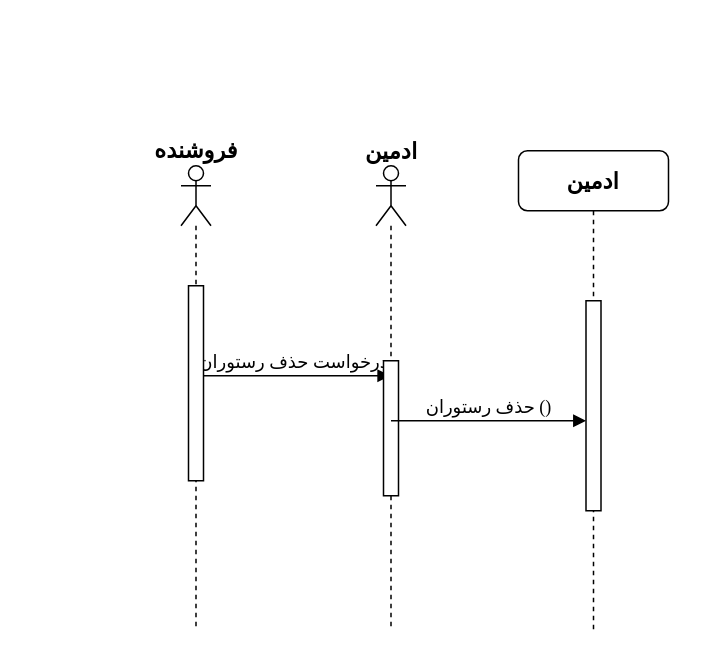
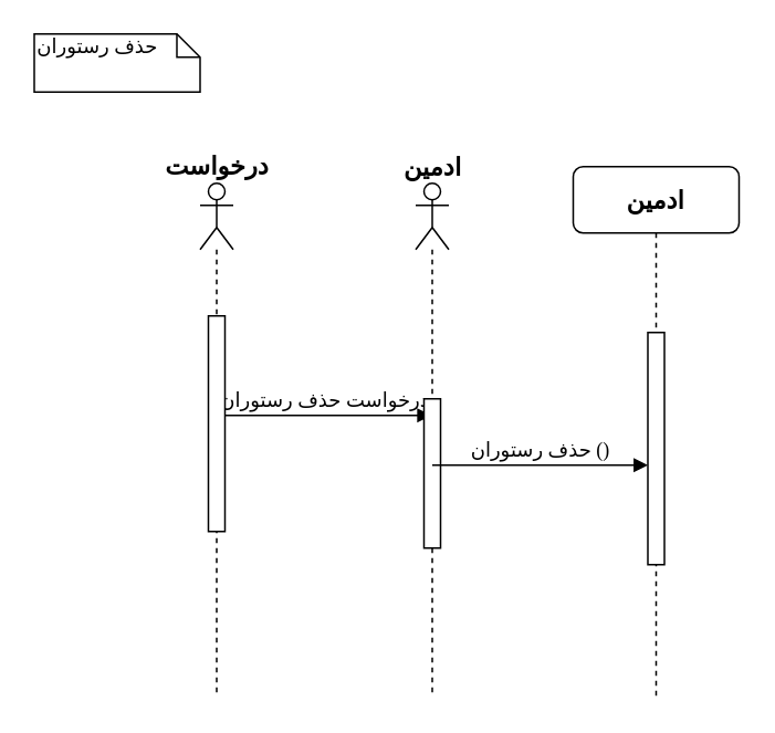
+ <mxCell id="3" value="حذف رستوران" style="shape=note;whiteSpace=wrap;html=1;size=14;verticalAlign=top;align=left;spacingTop=-6;rounded=0;shadow=0;comic=0;labelBackgroundColor=none;strokeWidth=1;fontFamily=Verdana;fontSize=12" parent="1" vertex="1"><mxGeometry width="100" height="35" as="geometry" x="20" y="20" /></mxCell>
- <mxCell id="6" value="&lt;font size=&quot;1&quot;&gt;&lt;b style=&quot;font-size: 15px&quot;&gt;فروشنده&lt;/b&gt;&lt;/font&gt;" style="text;html=1;align=center;verticalAlign=middle;resizable=0;points=[];autosize=1;" parent="1" vertex="1"><mxGeometry x="100" y="89" width="60" height="20" as="geometry" /></mxCell>
+ <mxCell id="6" value="&lt;font size=&quot;1&quot;&gt;&lt;b style=&quot;font-size: 15px&quot;&gt;درخواست&lt;/b&gt;&lt;/font&gt;" style="text;html=1;align=center;verticalAlign=middle;resizable=0;points=[];autosize=1;" parent="1" vertex="1"><mxGeometry x="100" y="89" width="60" height="20" as="geometry" /></mxCell>
